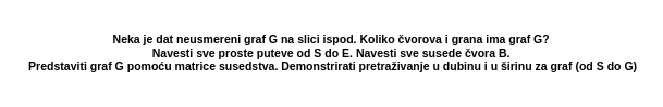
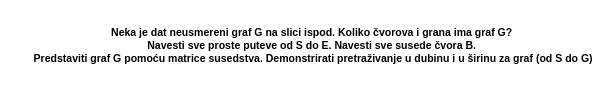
- <mxCell id="2" value="&lt;h3&gt;Neka je dat neusmereni graf G na slici ispod. Koliko čvorova i grana ima graf G?&lt;br&gt;Navesti sve proste puteve od S do E. Navesti sve susede čvora B.&lt;br&gt;&amp;nbsp;Predstaviti graf G pomoću matrice susedstva. Demonstrirati pretraživanje u dubinu i u širinu za graf (od S do G)&lt;/h3&gt;" style="text;html=1;align=center;verticalAlign=middle;resizable=0;points=[];autosize=1;strokeColor=none;fillColor=none;" vertex="1" parent="1"><mxGeometry x="20" y="20" width="770" height="90" as="geometry" /></mxCell>
+ <mxCell id="2" value="&lt;h3&gt;Neka je dat neusmereni graf G na slici ispod. Koliko čvorova i grana ima graf G?&lt;br&gt;Navesti sve proste puteve od S do E. Navesti sve susede čvora B.&lt;br&gt;&amp;nbsp;Predstaviti graf G pomoću matrice susedstva. Demonstrirati pretraživanje u dubinu i u širinu za graf (od S do G)&lt;/h3&gt;" style="text;html=1;align=center;verticalAlign=middle;resizable=0;points=[];autosize=1;strokeColor=none;fillColor=none;" vertex="1" parent="1"><mxGeometry x="30" y="15" width="770" height="90" as="geometry" /></mxCell>
